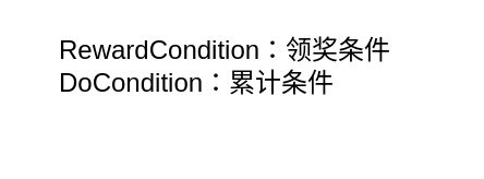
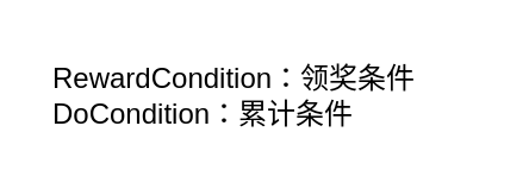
- <mxCell id="2" value="RewardCondition：领奖条件&lt;br&gt;DoCondition：累计条件" style="text;html=1;align=left;verticalAlign=middle;resizable=0;points=[];autosize=1;strokeColor=none;fillColor=none;" vertex="1" parent="1"><mxGeometry x="25" y="10" width="180" height="40" as="geometry" /></mxCell>
+ <mxCell id="2" value="RewardCondition：领奖条件&lt;br&gt;DoCondition：累计条件" style="text;html=1;align=left;verticalAlign=middle;resizable=0;points=[];autosize=1;strokeColor=none;fillColor=none;" vertex="1" parent="1"><mxGeometry x="20" y="20" width="180" height="40" as="geometry" /></mxCell>
